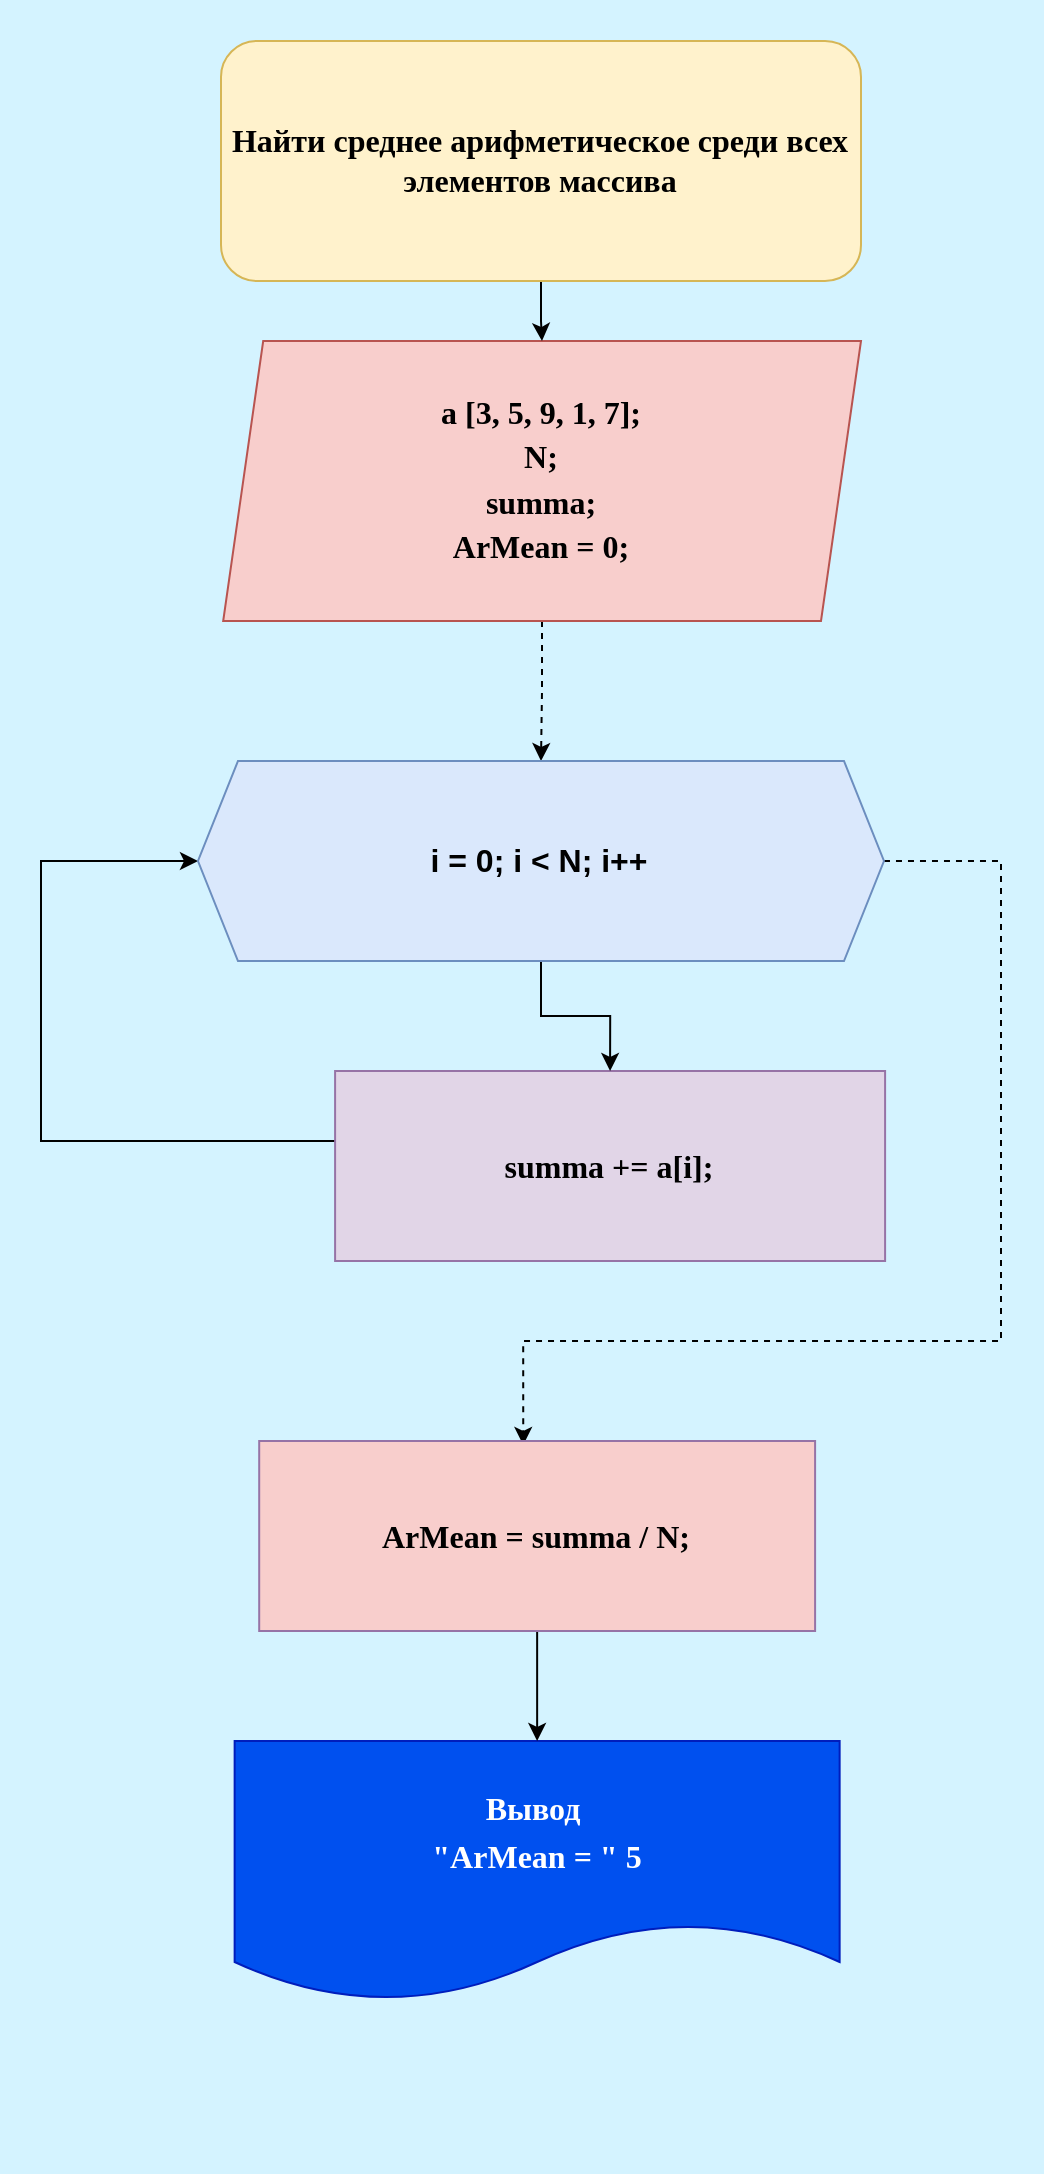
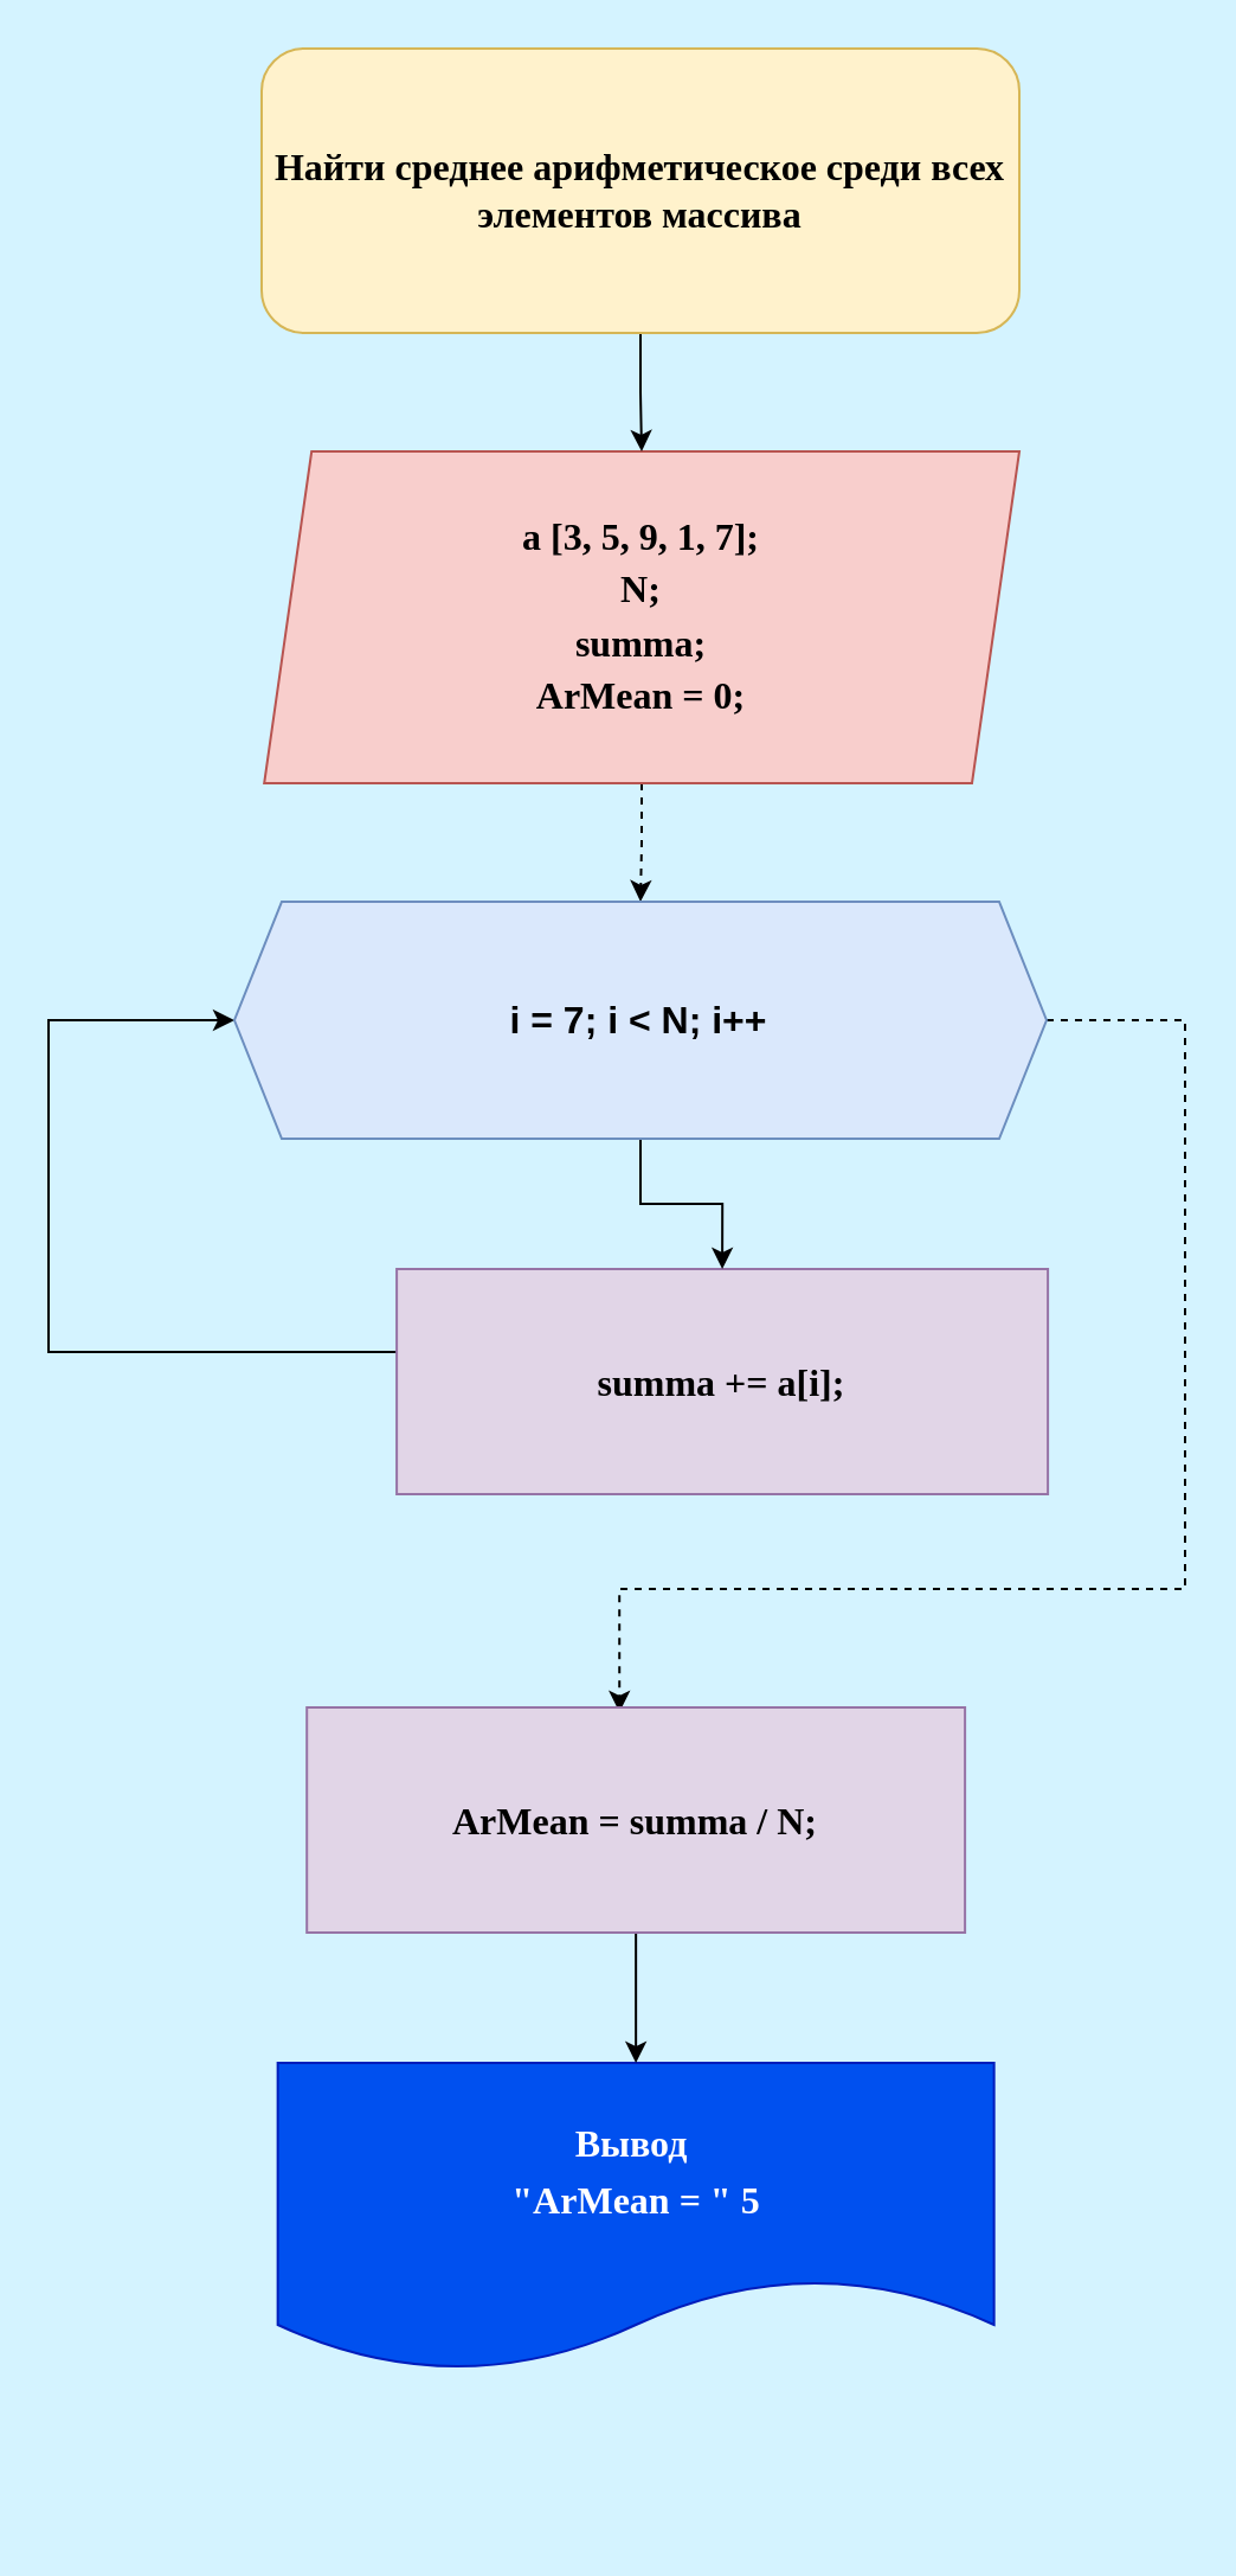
- <mxCell id="3" value="&lt;p style=&quot;line-height: 1.4;&quot;&gt;&lt;font style=&quot;font-size: 16px;&quot;&gt;&lt;font style=&quot;font-size: 16px;&quot;&gt;&lt;span style=&quot;background-color: initial;&quot;&gt;a [3, 5, 9, 1, 7];&lt;/span&gt;&lt;br&gt;&lt;span style=&quot;background-color: initial;&quot;&gt;N;&lt;br&gt;&lt;/span&gt;&lt;/font&gt;&lt;/font&gt;&lt;font style=&quot;font-size: 16px;&quot;&gt;summa;&lt;br&gt;&lt;/font&gt;&lt;font style=&quot;font-size: 16px;&quot;&gt;ArMean = 0;&lt;/font&gt;&lt;br&gt;&lt;/p&gt;&lt;p&gt;&lt;/p&gt;&lt;p&gt;&lt;/p&gt;" style="shape=parallelogram;perimeter=parallelogramPerimeter;whiteSpace=wrap;html=1;fixedSize=1;fillColor=#f8cecc;strokeColor=#b85450;fontFamily=Verdana;fontStyle=1" parent="1" vertex="1"><mxGeometry x="111.1" y="170" width="318.9" height="140" as="geometry" /></mxCell>
+ <mxCell id="3" value="&lt;p style=&quot;line-height: 1.4;&quot;&gt;&lt;font style=&quot;font-size: 16px;&quot;&gt;&lt;font style=&quot;font-size: 16px;&quot;&gt;&lt;span style=&quot;background-color: initial;&quot;&gt;a [3, 5, 9, 1, 7];&lt;/span&gt;&lt;br&gt;&lt;span style=&quot;background-color: initial;&quot;&gt;N;&lt;br&gt;&lt;/span&gt;&lt;/font&gt;&lt;/font&gt;&lt;font style=&quot;font-size: 16px;&quot;&gt;summa;&lt;br&gt;&lt;/font&gt;&lt;font style=&quot;font-size: 16px;&quot;&gt;ArMean = 0;&lt;/font&gt;&lt;br&gt;&lt;/p&gt;&lt;p&gt;&lt;/p&gt;&lt;p&gt;&lt;/p&gt;" style="shape=parallelogram;perimeter=parallelogramPerimeter;whiteSpace=wrap;html=1;fixedSize=1;fillColor=#f8cecc;strokeColor=#b85450;fontFamily=Verdana;fontStyle=1" parent="1" vertex="1"><mxGeometry x="111.1" y="190" width="318.9" height="140" as="geometry" /></mxCell>
- <mxCell id="11" value="&lt;b&gt;i = 0; i &amp;lt; N; i++&lt;/b&gt;" style="shape=hexagon;perimeter=hexagonPerimeter2;whiteSpace=wrap;html=1;fixedSize=1;fontSize=16;fillColor=#dae8fc;strokeColor=#6c8ebf;" parent="1" vertex="1"><mxGeometry x="98.49" y="380" width="343" height="100" as="geometry" /></mxCell>
+ <mxCell id="11" value="&lt;b&gt;i = 7; i &amp;lt; N; i++&lt;/b&gt;" style="shape=hexagon;perimeter=hexagonPerimeter2;whiteSpace=wrap;html=1;fixedSize=1;fontSize=16;fillColor=#dae8fc;strokeColor=#6c8ebf;" parent="1" vertex="1"><mxGeometry x="98.49" y="380" width="343" height="100" as="geometry" /></mxCell>
- <mxCell id="14" value="&lt;b&gt;ArMean = summa / N;&lt;/b&gt;" style="rounded=0;whiteSpace=wrap;html=1;fontFamily=Verdana;fontSize=16;fillColor=#f8cecc;strokeColor=#9673a6;" vertex="1" parent="1"><mxGeometry x="129.1" y="720" width="277.95" height="95" as="geometry" /></mxCell>
+ <mxCell id="14" value="&lt;b&gt;ArMean = summa / N;&lt;/b&gt;" style="rounded=0;whiteSpace=wrap;html=1;fontFamily=Verdana;fontSize=16;fillColor=#e1d5e7;strokeColor=#9673a6;" vertex="1" parent="1"><mxGeometry x="129.1" y="720" width="277.95" height="95" as="geometry" /></mxCell>
